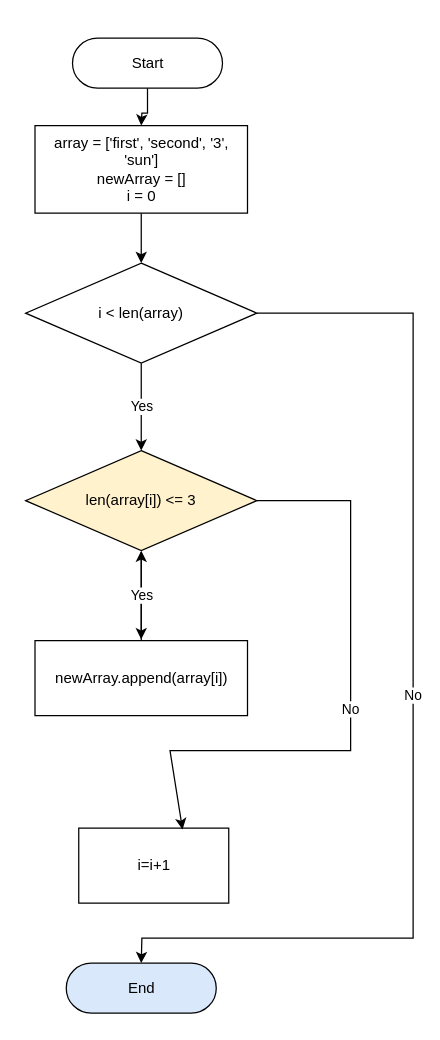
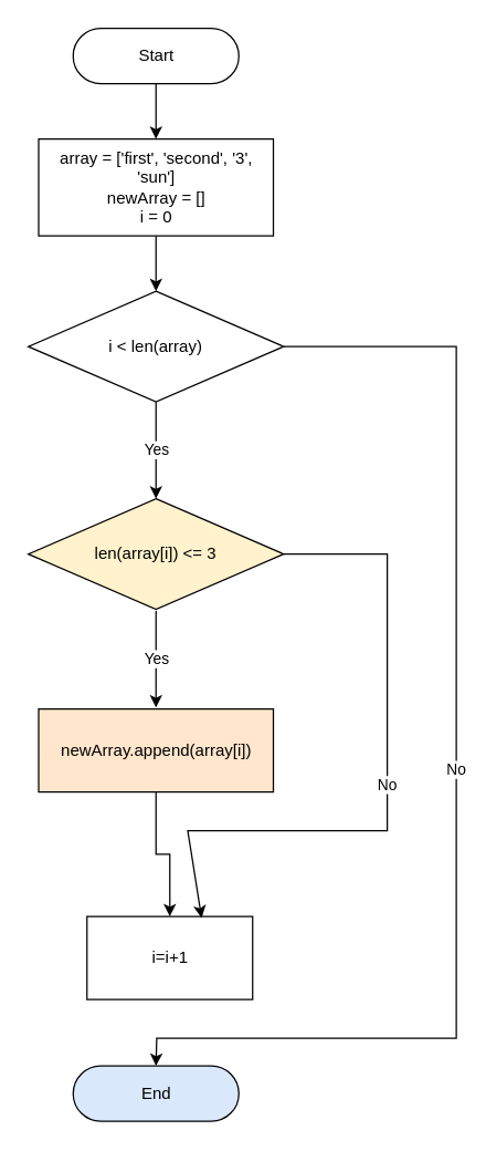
- <mxCell id="3" value="Start" style="rounded=1;whiteSpace=wrap;html=1;fontSize=12;glass=0;strokeWidth=1;shadow=0;arcSize=50;" vertex="1" parent="1"><mxGeometry x="57.5" y="30" width="120" height="40" as="geometry" /></mxCell>
+ <mxCell id="3" value="Start" style="rounded=1;whiteSpace=wrap;html=1;fontSize=12;glass=0;strokeWidth=1;shadow=0;arcSize=50;" vertex="1" parent="1"><mxGeometry x="52.5" y="20" width="120" height="40" as="geometry" /></mxCell>
- <mxCell id="9" value="" style="edgeStyle=orthogonalEdgeStyle;rounded=0;orthogonalLoop=1;jettySize=auto;html=1;" edge="1" parent="1" source="10" target="8"><mxGeometry relative="1" as="geometry" /></mxCell>
+ <mxCell id="9" value="" style="edgeStyle=orthogonalEdgeStyle;rounded=0;orthogonalLoop=1;jettySize=auto;html=1;" edge="1" parent="1" source="10" target="12"><mxGeometry relative="1" as="geometry" /></mxCell>
- <mxCell id="10" value="newArray.append(array[i])" style="rounded=0;whiteSpace=wrap;html=1;" vertex="1" parent="1"><mxGeometry x="27.5" y="512" width="170" height="60" as="geometry" /></mxCell>
+ <mxCell id="10" value="newArray.append(array[i])" style="rounded=0;whiteSpace=wrap;html=1;fillColor=#ffe6cc;" vertex="1" parent="1"><mxGeometry x="27.5" y="512" width="170" height="60" as="geometry" /></mxCell>
